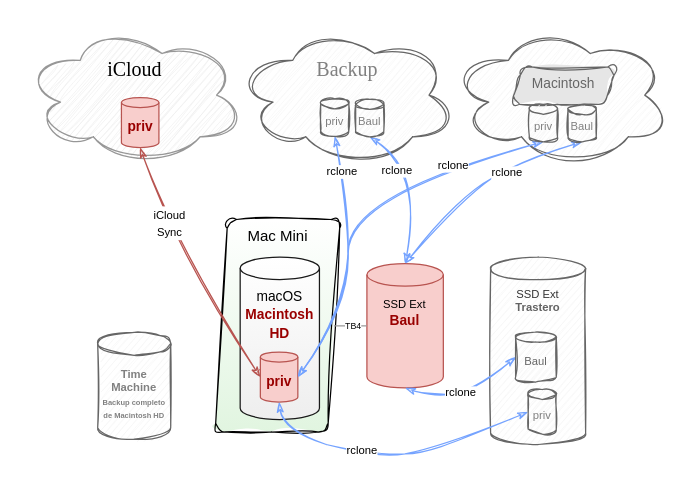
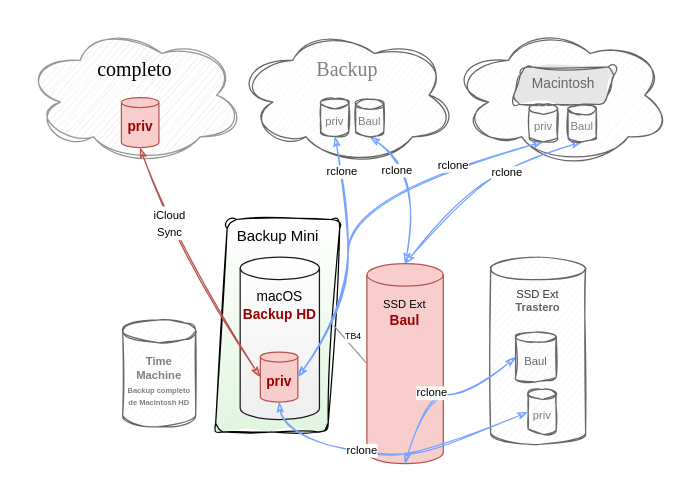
- <mxCell id="5" value="&lt;br&gt;iCloud" style="ellipse;shape=cloud;whiteSpace=wrap;html=1;fillColor=#EEEEEE;strokeColor=#979797;fontSize=16;sketch=1;curveFitting=1;jiggle=2;fontFamily=Verdana;labelPosition=center;verticalLabelPosition=middle;align=center;verticalAlign=top;fillStyle=hachure;gradientColor=#979797;gradientDirection=north;" parent="1" vertex="1"><mxGeometry x="20" y="20" width="174.56" height="111" as="geometry" /></mxCell>
+ <mxCell id="5" value="&lt;br&gt;completo" style="ellipse;shape=cloud;whiteSpace=wrap;html=1;fillColor=#EEEEEE;strokeColor=#979797;fontSize=16;sketch=1;curveFitting=1;jiggle=2;fontFamily=Verdana;labelPosition=center;verticalLabelPosition=middle;align=center;verticalAlign=top;fillStyle=hachure;gradientColor=#979797;gradientDirection=north;" parent="1" vertex="1"><mxGeometry x="20" y="20" width="174.56" height="111" as="geometry" /></mxCell>
- <mxCell id="4" value="Mac Mini" style="shape=parallelogram;perimeter=parallelogramPerimeter;whiteSpace=wrap;html=1;fixedSize=1;size=10.0;rounded=1;fontSize=12;strokeWidth=1;sketch=1;curveFitting=1;jiggle=2;fillColor=#FFFFFF;strokeColor=#000000;fillStyle=solid;arcSize=14;verticalAlign=top;gradientColor=#E1F5E0;" parent="1" vertex="1"><mxGeometry x="171.64" y="175" width="100" height="170" as="geometry" /></mxCell>
+ <mxCell id="4" value="Backup Mini" style="shape=parallelogram;perimeter=parallelogramPerimeter;whiteSpace=wrap;html=1;fixedSize=1;size=10.0;rounded=1;fontSize=12;strokeWidth=1;sketch=1;curveFitting=1;jiggle=2;fillColor=#FFFFFF;strokeColor=#000000;fillStyle=solid;arcSize=14;verticalAlign=top;gradientColor=#E1F5E0;" parent="1" vertex="1"><mxGeometry x="171.64" y="175" width="100" height="170" as="geometry" /></mxCell>
- <mxCell id="9" value="&lt;font style=&quot;font-size: 11px;&quot;&gt;&lt;font style=&quot;font-size: 11px;&quot;&gt;macOS&lt;/font&gt; &lt;font style=&quot;font-size: 11px;&quot; color=&quot;#990000&quot;&gt;&lt;b&gt;Macintosh HD&lt;/b&gt;&lt;/font&gt;&lt;/font&gt;" style="shape=cylinder3;whiteSpace=wrap;html=1;boundedLbl=1;backgroundOutline=1;size=9;verticalAlign=top;fillColor=#FFFFFF;strokeColor=#1A1A1A;gradientColor=#EEEEEE;" parent="1" vertex="1"><mxGeometry x="191.64" y="205" width="63.42" height="130" as="geometry" /></mxCell>
+ <mxCell id="9" value="&lt;font style=&quot;font-size: 11px;&quot;&gt;&lt;font style=&quot;font-size: 11px;&quot;&gt;macOS&lt;/font&gt; &lt;font style=&quot;font-size: 11px;&quot; color=&quot;#990000&quot;&gt;&lt;b&gt;Backup HD&lt;/b&gt;&lt;/font&gt;&lt;/font&gt;" style="shape=cylinder3;whiteSpace=wrap;html=1;boundedLbl=1;backgroundOutline=1;size=9;verticalAlign=top;fillColor=#FFFFFF;strokeColor=#1A1A1A;gradientColor=#EEEEEE;" parent="1" vertex="1"><mxGeometry x="191.64" y="205" width="63.42" height="130" as="geometry" /></mxCell>
- <mxCell id="8" value="&lt;font style=&quot;font-size: 9px;&quot;&gt;SSD Ext&lt;/font&gt; &lt;font size=&quot;1&quot; color=&quot;#990000&quot;&gt;&lt;b style=&quot;font-size: 11px;&quot;&gt;Baul&lt;/b&gt;&lt;/font&gt;" style="shape=cylinder3;whiteSpace=wrap;html=1;boundedLbl=1;backgroundOutline=1;size=9;verticalAlign=top;fillColor=#f8cecc;strokeColor=#b85450;" parent="1" vertex="1"><mxGeometry x="293.03" y="210.26" width="61.14" height="99.48" as="geometry" /></mxCell>
+ <mxCell id="8" value="&lt;font style=&quot;font-size: 9px;&quot;&gt;SSD Ext&lt;/font&gt; &lt;font size=&quot;1&quot; color=&quot;#990000&quot;&gt;&lt;b style=&quot;font-size: 11px;&quot;&gt;Baul&lt;/b&gt;&lt;/font&gt;" style="shape=cylinder3;whiteSpace=wrap;html=1;boundedLbl=1;backgroundOutline=1;size=9;verticalAlign=top;fillColor=#f8cecc;strokeColor=#b85450;" parent="1" vertex="1"><mxGeometry x="293.03" y="210.26" width="61.14" height="160" as="geometry" /></mxCell>
- <mxCell id="25" value="&lt;b style=&quot;&quot;&gt;&lt;font color=&quot;#808080&quot;&gt;Time&lt;br&gt;Machine&lt;br&gt;&lt;/font&gt;&lt;font color=&quot;#808080&quot; style=&quot;font-size: 6px;&quot;&gt;Backup completo de Macintosh HD&lt;/font&gt;&lt;br&gt;&lt;/b&gt;" style="shape=cylinder3;whiteSpace=wrap;html=1;boundedLbl=1;backgroundOutline=1;size=9.214;verticalAlign=middle;fillColor=#f5f5f5;fontColor=#333333;strokeColor=#666666;sketch=1;curveFitting=1;jiggle=1;fontSize=9;" parent="1" vertex="1"><mxGeometry x="77.64" y="265.24" width="58.42" height="85.5" as="geometry" /></mxCell>
+ <mxCell id="25" value="&lt;b style=&quot;&quot;&gt;&lt;font color=&quot;#808080&quot;&gt;Time&lt;br&gt;Machine&lt;br&gt;&lt;/font&gt;&lt;font color=&quot;#808080&quot; style=&quot;font-size: 6px;&quot;&gt;Backup completo de Macintosh HD&lt;/font&gt;&lt;br&gt;&lt;/b&gt;" style="shape=cylinder3;whiteSpace=wrap;html=1;boundedLbl=1;backgroundOutline=1;size=9.214;verticalAlign=middle;fillColor=#f5f5f5;fontColor=#333333;strokeColor=#666666;sketch=1;curveFitting=1;jiggle=1;fontSize=9;" parent="1" vertex="1"><mxGeometry x="97.64" y="255.24" width="58.42" height="85.5" as="geometry" /></mxCell>
